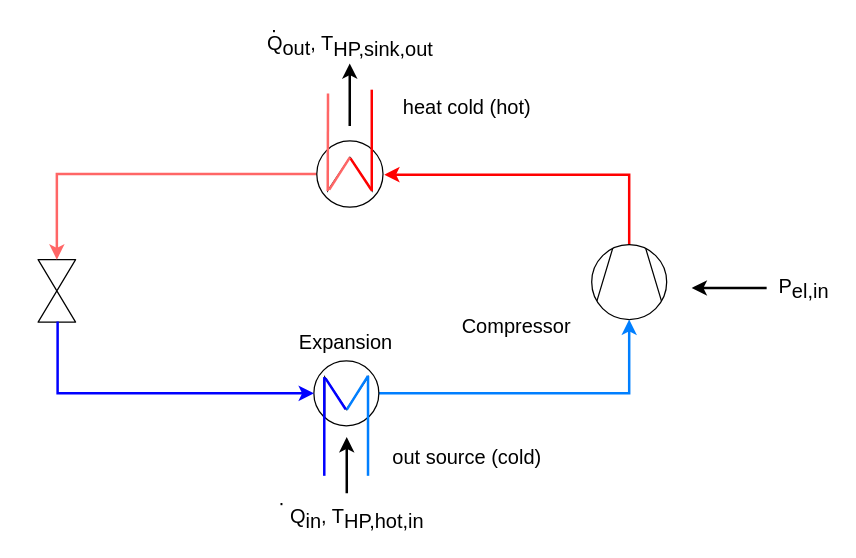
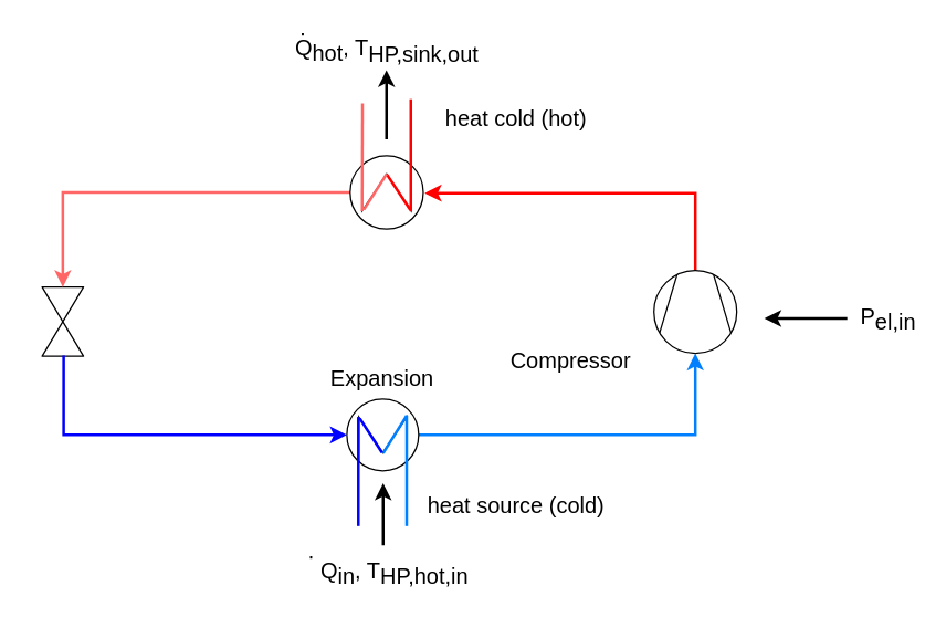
- <mxCell id="15" value="Q&lt;sub style=&quot;&quot;&gt;&lt;font style=&quot;font-size: 16px;&quot;&gt;out&lt;/font&gt;&lt;/sub&gt;, T&lt;span style=&quot;font-size: 16px;&quot;&gt;&lt;sub style=&quot;font-size: 16px;&quot;&gt;HP,sink,out&lt;/sub&gt;&lt;/span&gt;" style="text;html=1;strokeColor=none;fillColor=none;align=center;verticalAlign=middle;whiteSpace=wrap;rounded=0;fontSize=16;" parent="1" vertex="1"><mxGeometry x="209.5" y="26" width="140" height="20" as="geometry" /></mxCell>
+ <mxCell id="15" value="Q&lt;sub style=&quot;&quot;&gt;&lt;font style=&quot;font-size: 16px;&quot;&gt;hot&lt;/font&gt;&lt;/sub&gt;, T&lt;span style=&quot;font-size: 16px;&quot;&gt;&lt;sub style=&quot;font-size: 16px;&quot;&gt;HP,sink,out&lt;/sub&gt;&lt;/span&gt;" style="text;html=1;strokeColor=none;fillColor=none;align=center;verticalAlign=middle;whiteSpace=wrap;rounded=0;fontSize=16;" parent="1" vertex="1"><mxGeometry x="209.5" y="26" width="140" height="20" as="geometry" /></mxCell>
- <mxCell id="27" value="out source (cold)" style="text;html=1;align=center;verticalAlign=middle;resizable=0;points=[];autosize=1;fontSize=16;" parent="1" vertex="1"><mxGeometry x="298" y="350" width="150" height="30" as="geometry" /></mxCell>
+ <mxCell id="27" value="heat source (cold)" style="text;html=1;align=center;verticalAlign=middle;resizable=0;points=[];autosize=1;fontSize=16;" parent="1" vertex="1"><mxGeometry x="298" y="350" width="150" height="30" as="geometry" /></mxCell>
